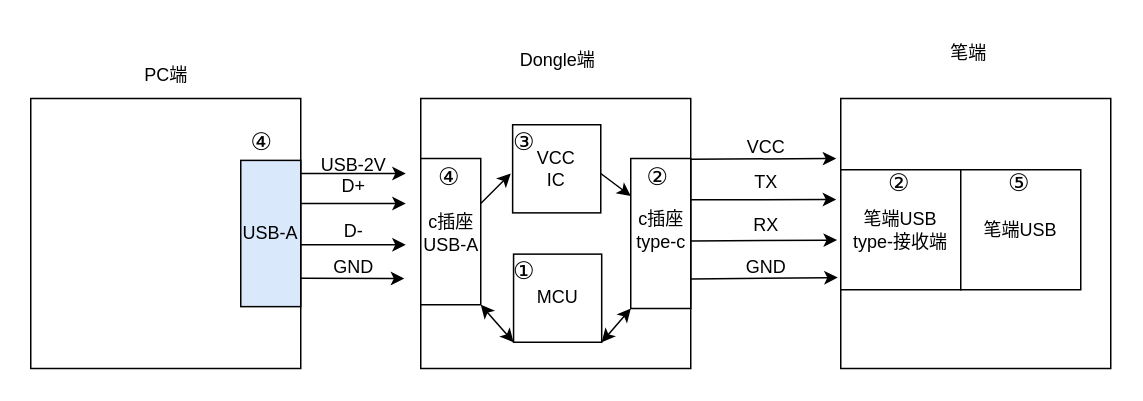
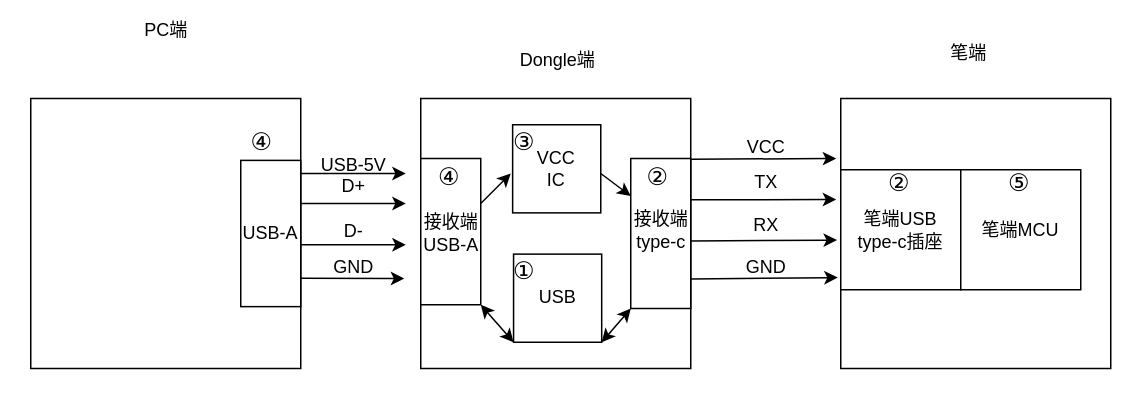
- <mxCell id="13" value="PC端" style="text;html=1;align=center;verticalAlign=middle;resizable=0;points=[];autosize=1;strokeColor=none;fillColor=none;" vertex="1" parent="1"><mxGeometry x="85" y="35" width="50" height="30" as="geometry" /></mxCell>
+ <mxCell id="13" value="PC端" style="text;html=1;align=center;verticalAlign=middle;resizable=0;points=[];autosize=1;strokeColor=none;fillColor=none;" vertex="1" parent="1"><mxGeometry x="85" y="5" width="50" height="30" as="geometry" /></mxCell>
- <mxCell id="29" value="USB-2V" style="text;html=1;align=center;verticalAlign=middle;resizable=0;points=[];autosize=1;strokeColor=none;fillColor=none;" vertex="1" parent="1"><mxGeometry x="200" y="95" width="70" height="30" as="geometry" /></mxCell>
+ <mxCell id="29" value="USB-5V" style="text;html=1;align=center;verticalAlign=middle;resizable=0;points=[];autosize=1;strokeColor=none;fillColor=none;" vertex="1" parent="1"><mxGeometry x="200" y="95" width="70" height="30" as="geometry" /></mxCell>
- <mxCell id="7" value="c插座&lt;br&gt;type-c" style="text;html=1;align=center;verticalAlign=middle;resizable=0;points=[];autosize=1;strokeColor=none;fillColor=none;" vertex="1" parent="1"><mxGeometry x="410" y="132.5" width="60" height="40" as="geometry" /></mxCell>
+ <mxCell id="7" value="接收端&lt;br&gt;type-c" style="text;html=1;align=center;verticalAlign=middle;resizable=0;points=[];autosize=1;strokeColor=none;fillColor=none;" vertex="1" parent="1"><mxGeometry x="410" y="132.5" width="60" height="40" as="geometry" /></mxCell>
- <mxCell id="3" value="笔端USB&lt;br&gt;type-接收端" style="whiteSpace=wrap;html=1;aspect=fixed;" vertex="1" parent="1"><mxGeometry x="560" y="112.5" width="80" height="80" as="geometry" /></mxCell>
+ <mxCell id="3" value="笔端USB&lt;br&gt;type-c插座" style="whiteSpace=wrap;html=1;aspect=fixed;" vertex="1" parent="1"><mxGeometry x="560" y="112.5" width="80" height="80" as="geometry" /></mxCell>
- <mxCell id="41" value="笔端USB" style="whiteSpace=wrap;html=1;aspect=fixed;" vertex="1" parent="1"><mxGeometry x="640" y="112.5" width="80" height="80" as="geometry" /></mxCell>
+ <mxCell id="41" value="笔端MCU" style="whiteSpace=wrap;html=1;aspect=fixed;" vertex="1" parent="1"><mxGeometry x="640" y="112.5" width="80" height="80" as="geometry" /></mxCell>
- <mxCell id="14" value="USB-A" style="rounded=0;whiteSpace=wrap;html=1;fillColor=#dae8fc;" vertex="1" parent="1"><mxGeometry x="160" y="106.26" width="40" height="97.5" as="geometry" /></mxCell>
+ <mxCell id="14" value="USB-A" style="rounded=0;whiteSpace=wrap;html=1;" vertex="1" parent="1"><mxGeometry x="160" y="106.26" width="40" height="97.5" as="geometry" /></mxCell>
- <mxCell id="8" value="c插座&lt;br&gt;USB-A" style="text;html=1;align=center;verticalAlign=middle;resizable=0;points=[];autosize=1;strokeColor=none;fillColor=none;" vertex="1" parent="1"><mxGeometry x="270" y="135" width="60" height="40" as="geometry" /></mxCell>
+ <mxCell id="8" value="接收端&lt;br&gt;USB-A" style="text;html=1;align=center;verticalAlign=middle;resizable=0;points=[];autosize=1;strokeColor=none;fillColor=none;" vertex="1" parent="1"><mxGeometry x="270" y="135" width="60" height="40" as="geometry" /></mxCell>
- <mxCell id="31" value="MCU" style="whiteSpace=wrap;html=1;aspect=fixed;" vertex="1" parent="1"><mxGeometry x="341.88" y="168.75" width="58.75" height="58.75" as="geometry" /></mxCell>
+ <mxCell id="31" value="USB" style="whiteSpace=wrap;html=1;aspect=fixed;" vertex="1" parent="1"><mxGeometry x="341.88" y="168.75" width="58.75" height="58.75" as="geometry" /></mxCell>
